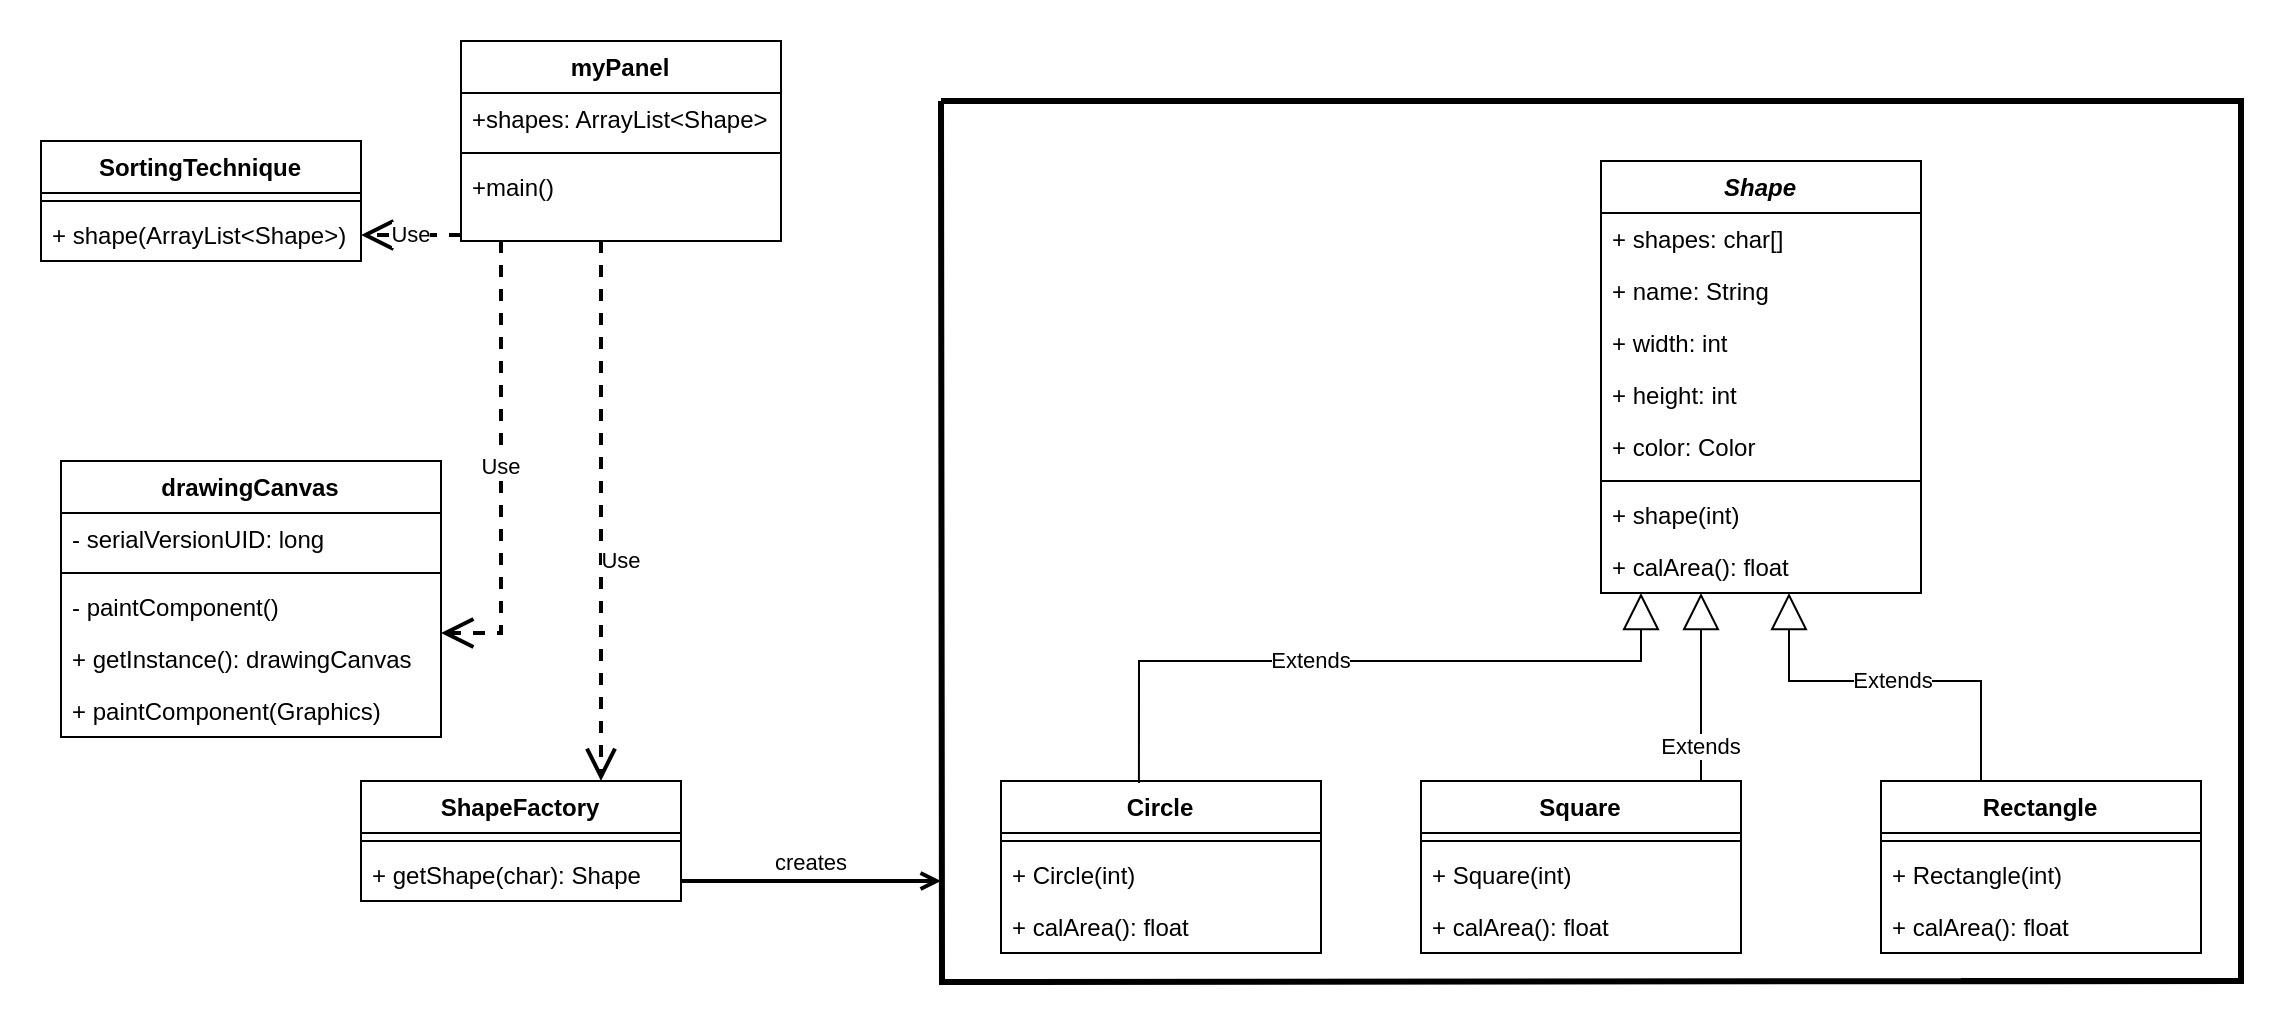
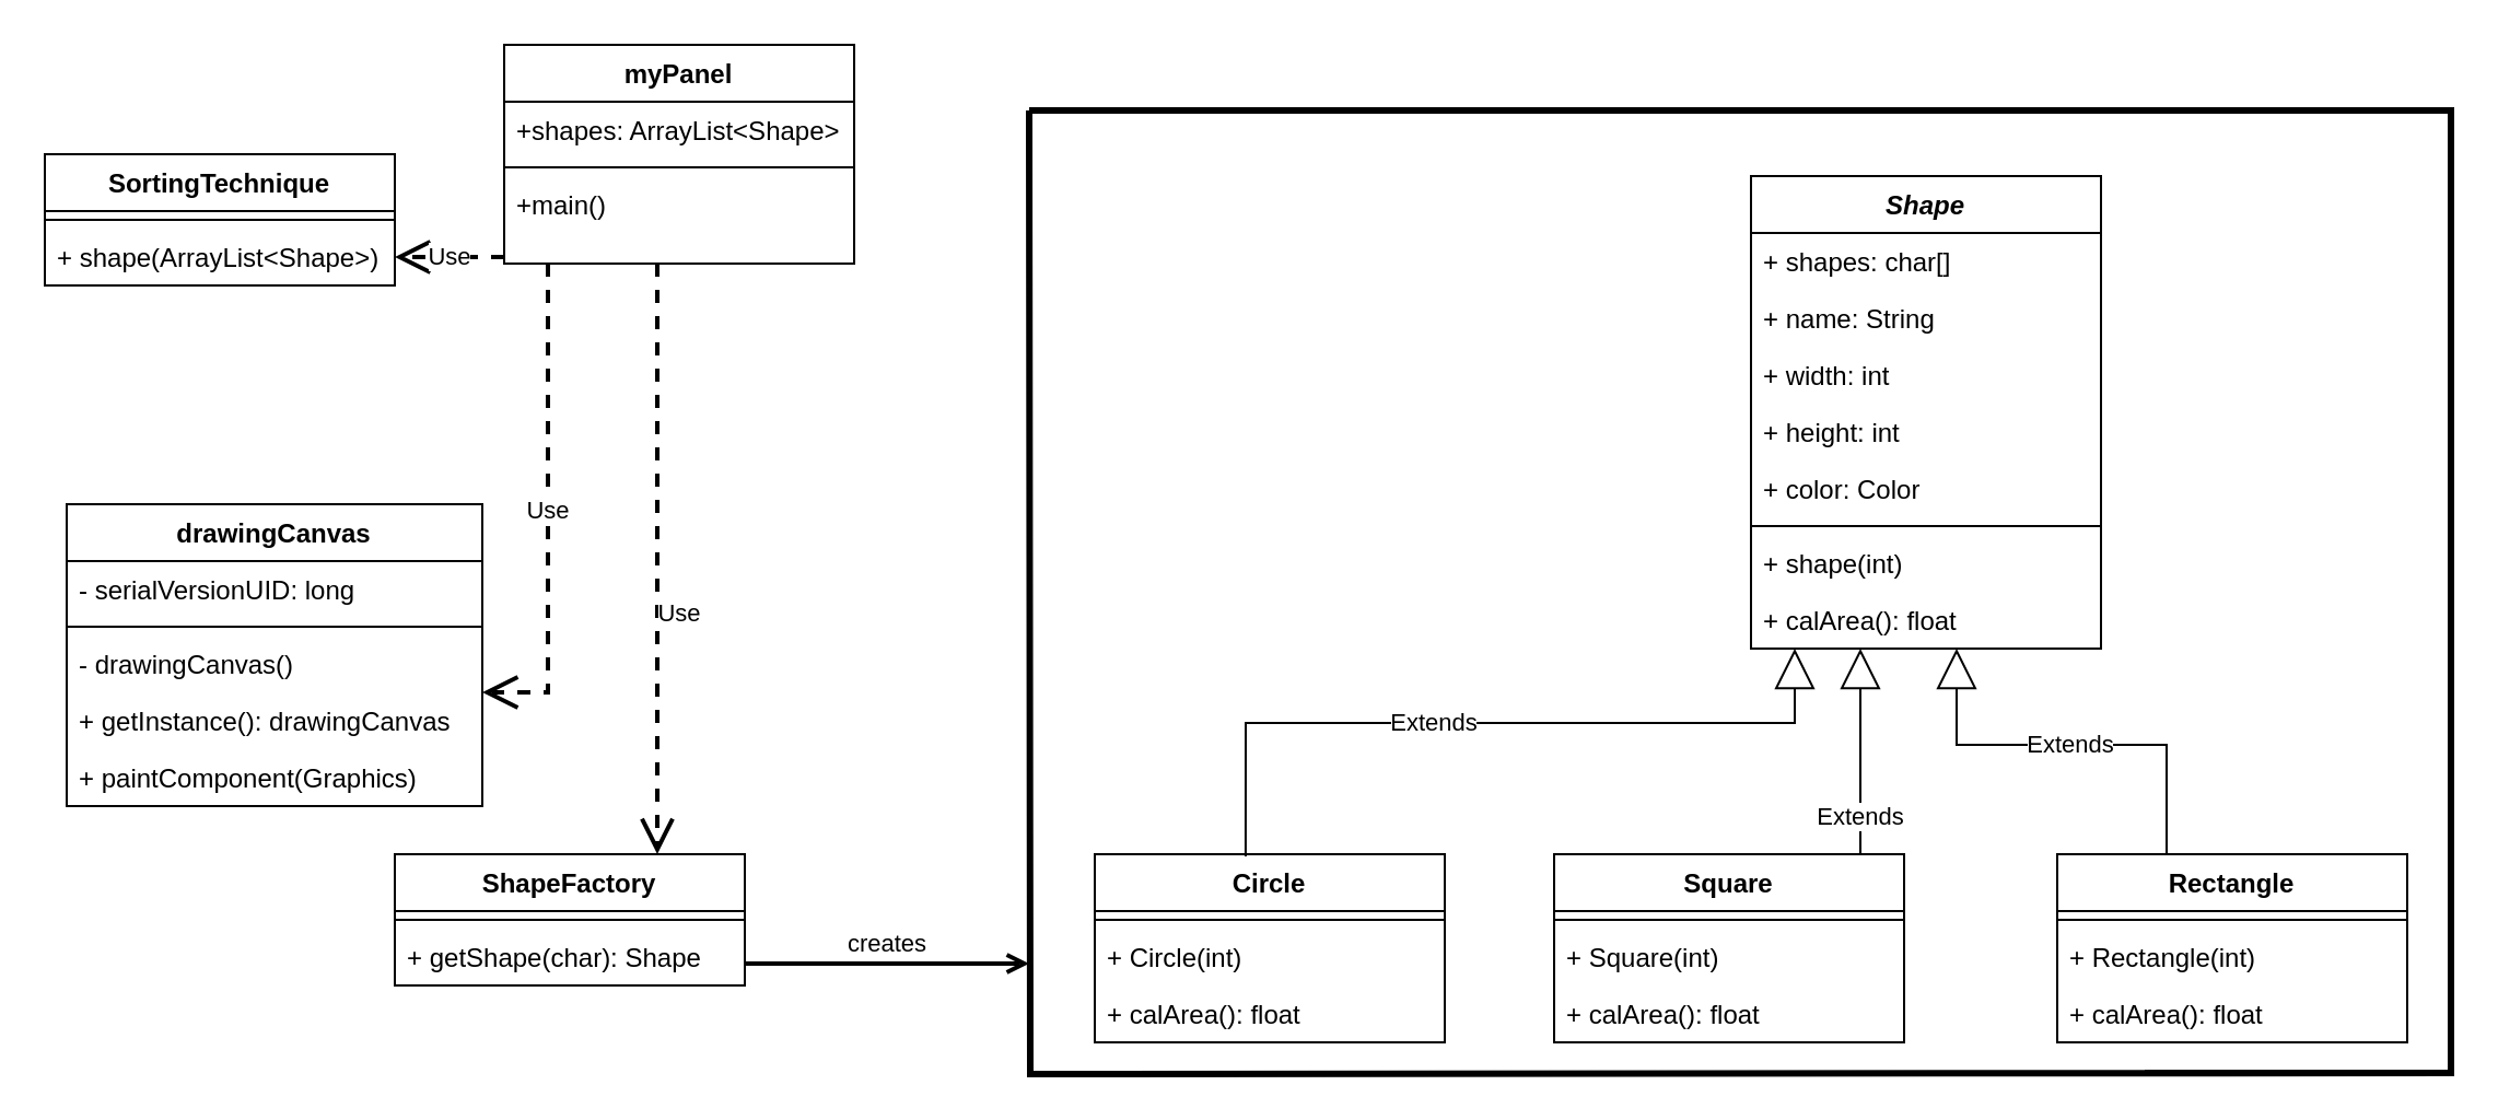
- <mxCell id="31" value="- paintComponent()" style="text;strokeColor=none;fillColor=none;align=left;verticalAlign=top;spacingLeft=4;spacingRight=4;overflow=hidden;rotatable=0;points=[[0,0.5],[1,0.5]];portConstraint=eastwest;" vertex="1" parent="28"><mxGeometry y="60" width="190" height="26" as="geometry" /></mxCell>
+ <mxCell id="31" value="- drawingCanvas()" style="text;strokeColor=none;fillColor=none;align=left;verticalAlign=top;spacingLeft=4;spacingRight=4;overflow=hidden;rotatable=0;points=[[0,0.5],[1,0.5]];portConstraint=eastwest;" vertex="1" parent="28"><mxGeometry y="60" width="190" height="26" as="geometry" /></mxCell>
